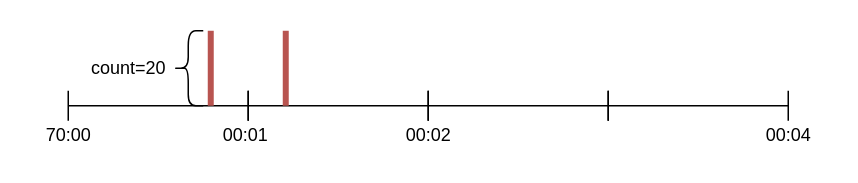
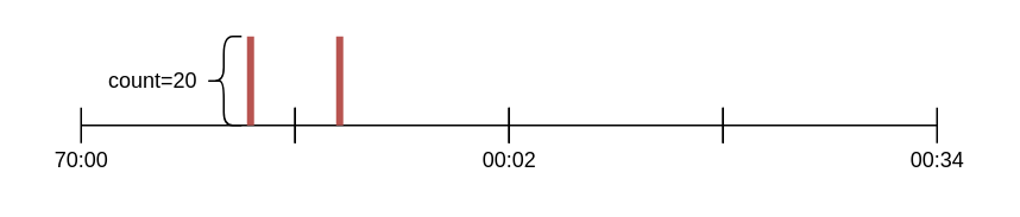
- <mxCell id="7" value="00:01" style="text;html=1;align=center;verticalAlign=middle;resizable=0;points=[];autosize=1;" vertex="1" parent="1"><mxGeometry x="138" y="80" width="50" height="20" as="geometry" /></mxCell>
- <mxCell id="9" value="00:04" style="text;html=1;align=center;verticalAlign=middle;resizable=0;points=[];autosize=1;" vertex="1" parent="1"><mxGeometry x="500" y="80" width="50" height="20" as="geometry" /></mxCell>
+ <mxCell id="9" value="00:34" style="text;html=1;align=center;verticalAlign=middle;resizable=0;points=[];autosize=1;" vertex="1" parent="1"><mxGeometry x="500" y="80" width="50" height="20" as="geometry" /></mxCell>
